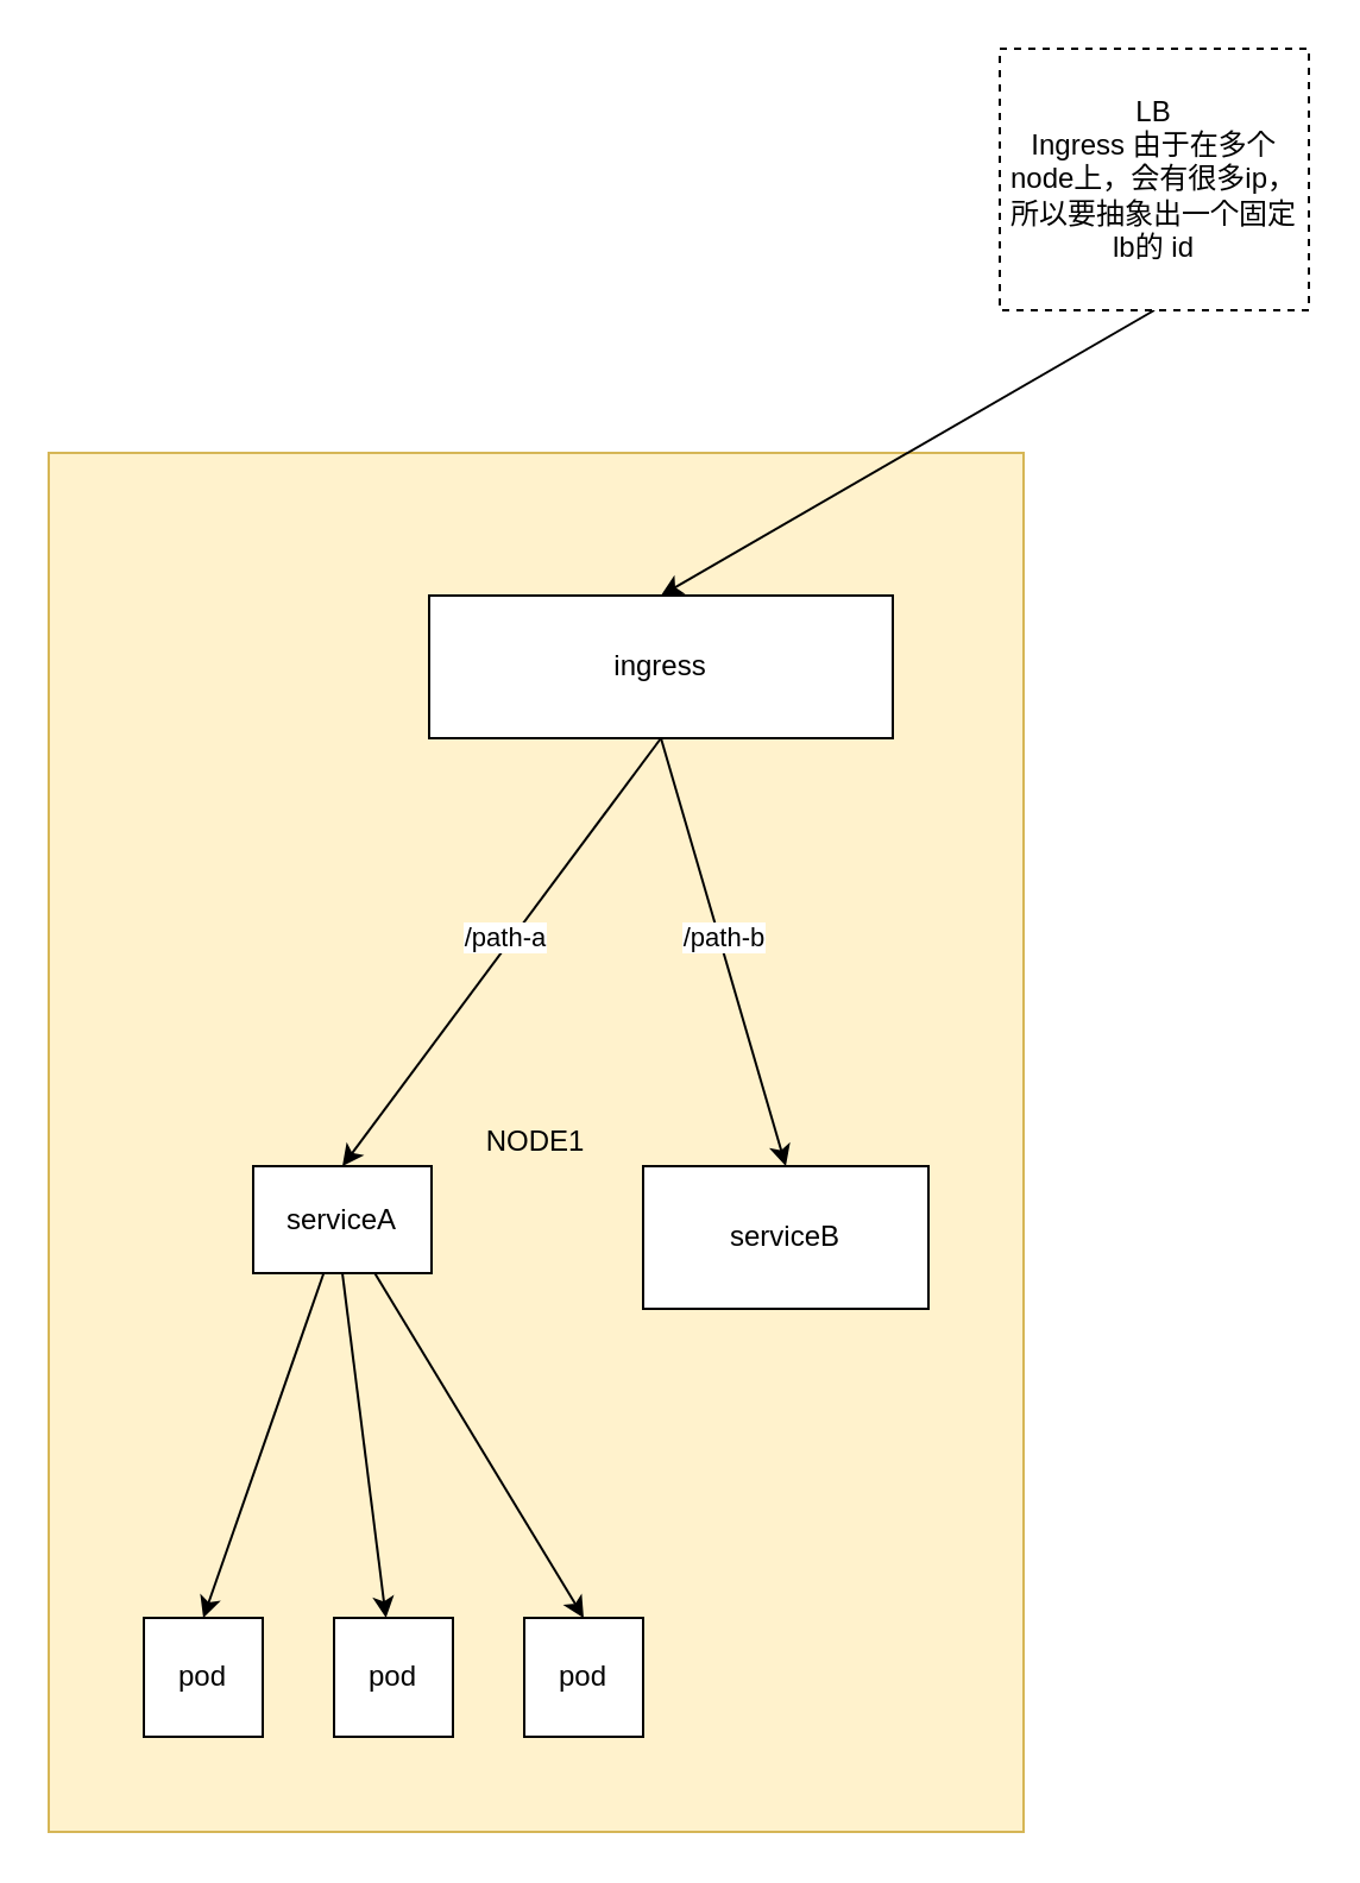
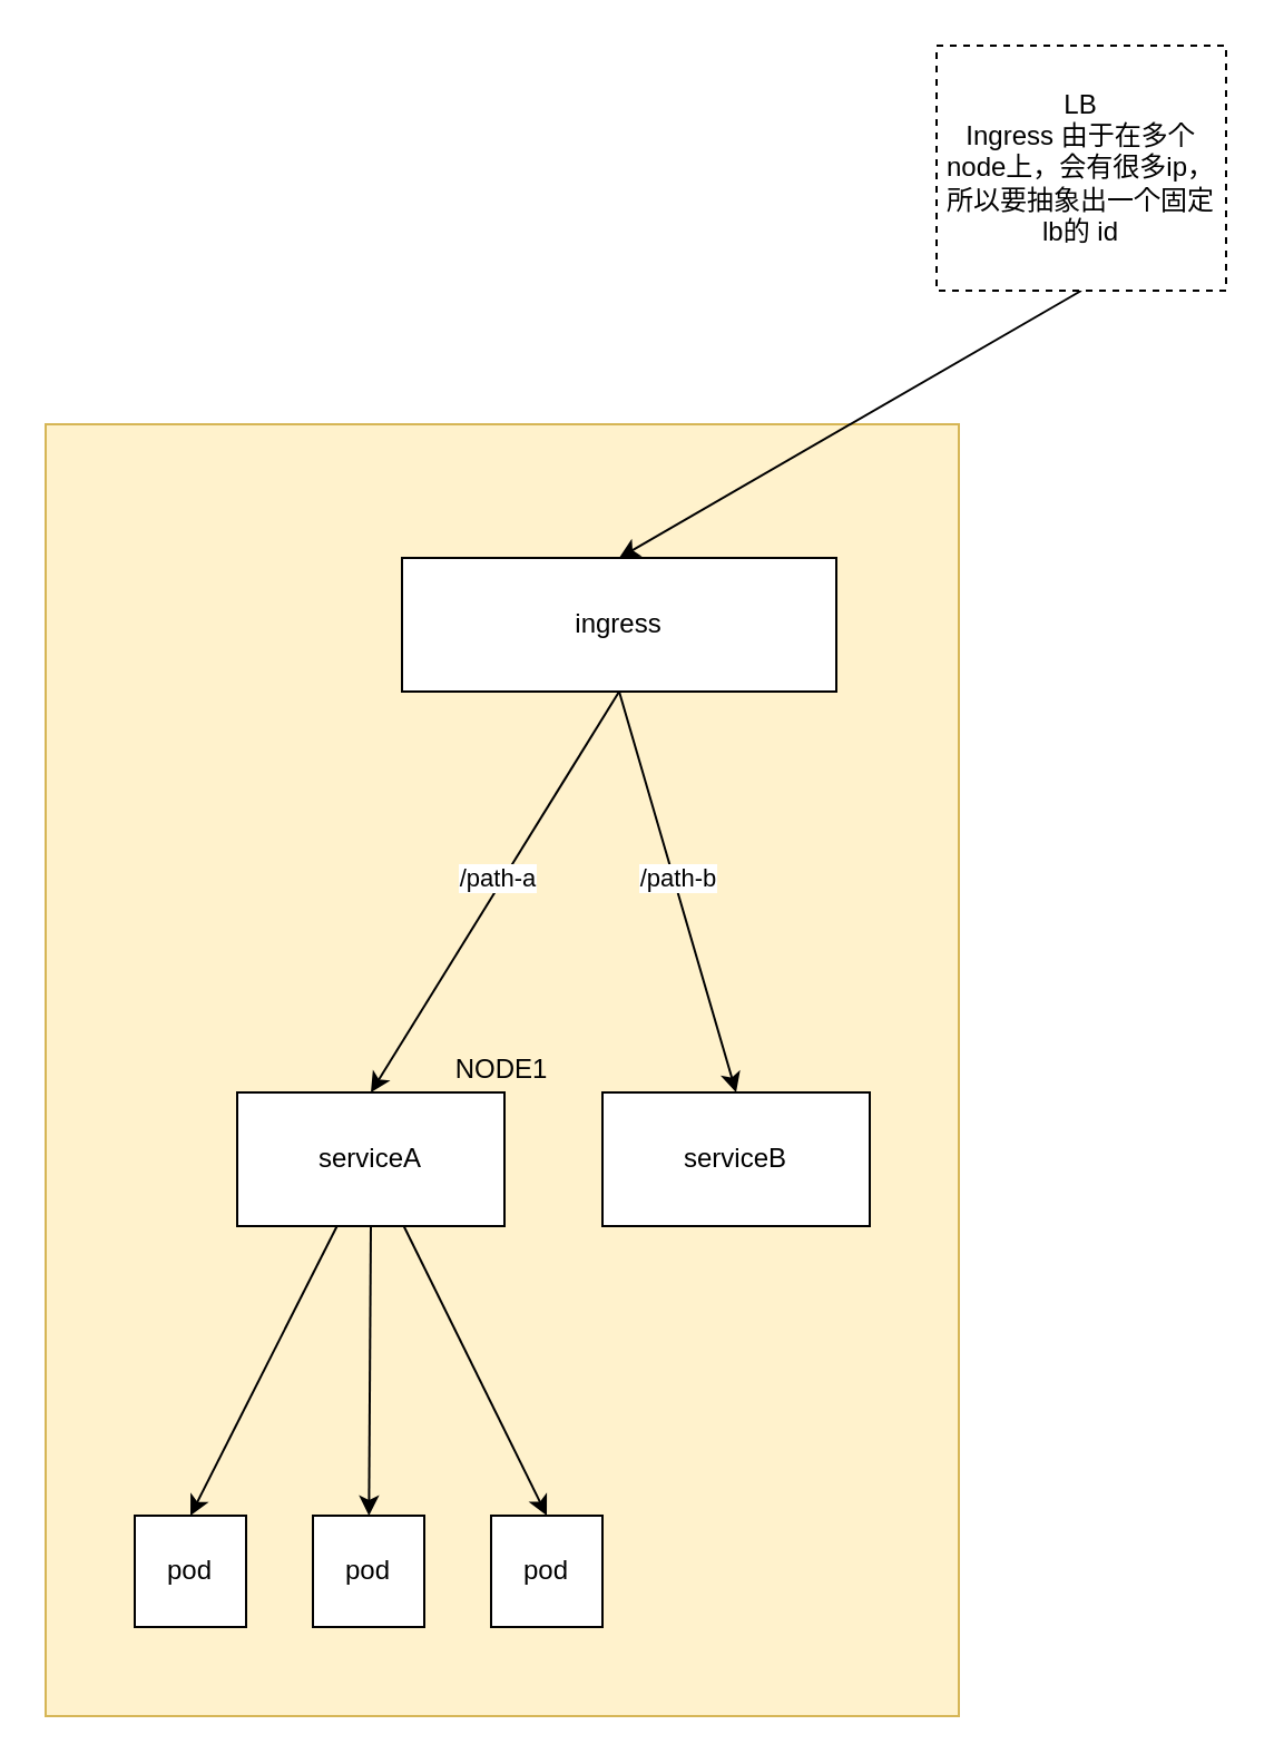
- <mxCell id="6" value="serviceA" style="rounded=0;whiteSpace=wrap;html=1;" vertex="1" parent="1"><mxGeometry x="106" y="490" width="75" height="45" as="geometry" /></mxCell>
+ <mxCell id="6" value="serviceA" style="rounded=0;whiteSpace=wrap;html=1;" vertex="1" parent="1"><mxGeometry x="106" y="490" width="120" height="60" as="geometry" /></mxCell>
